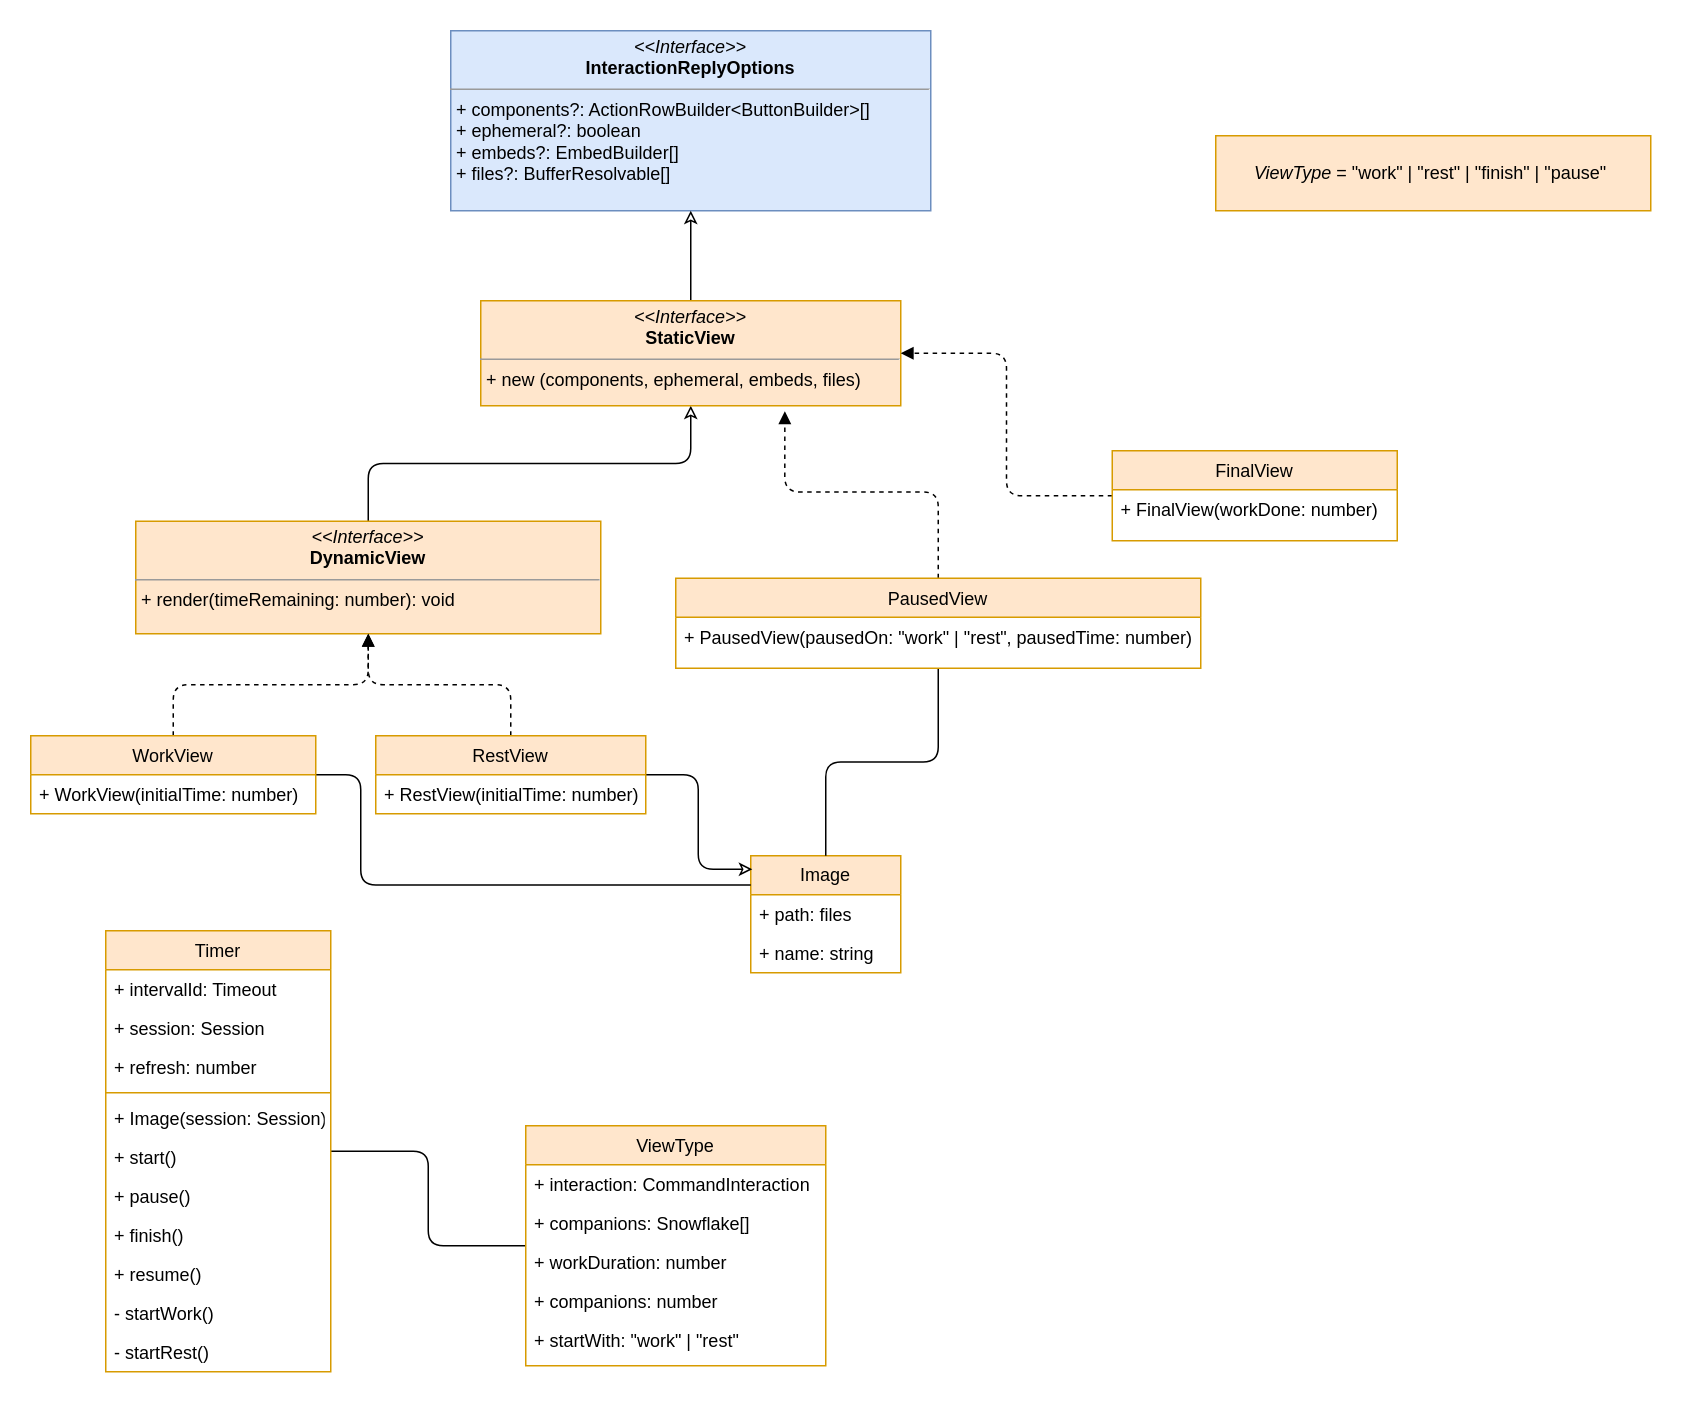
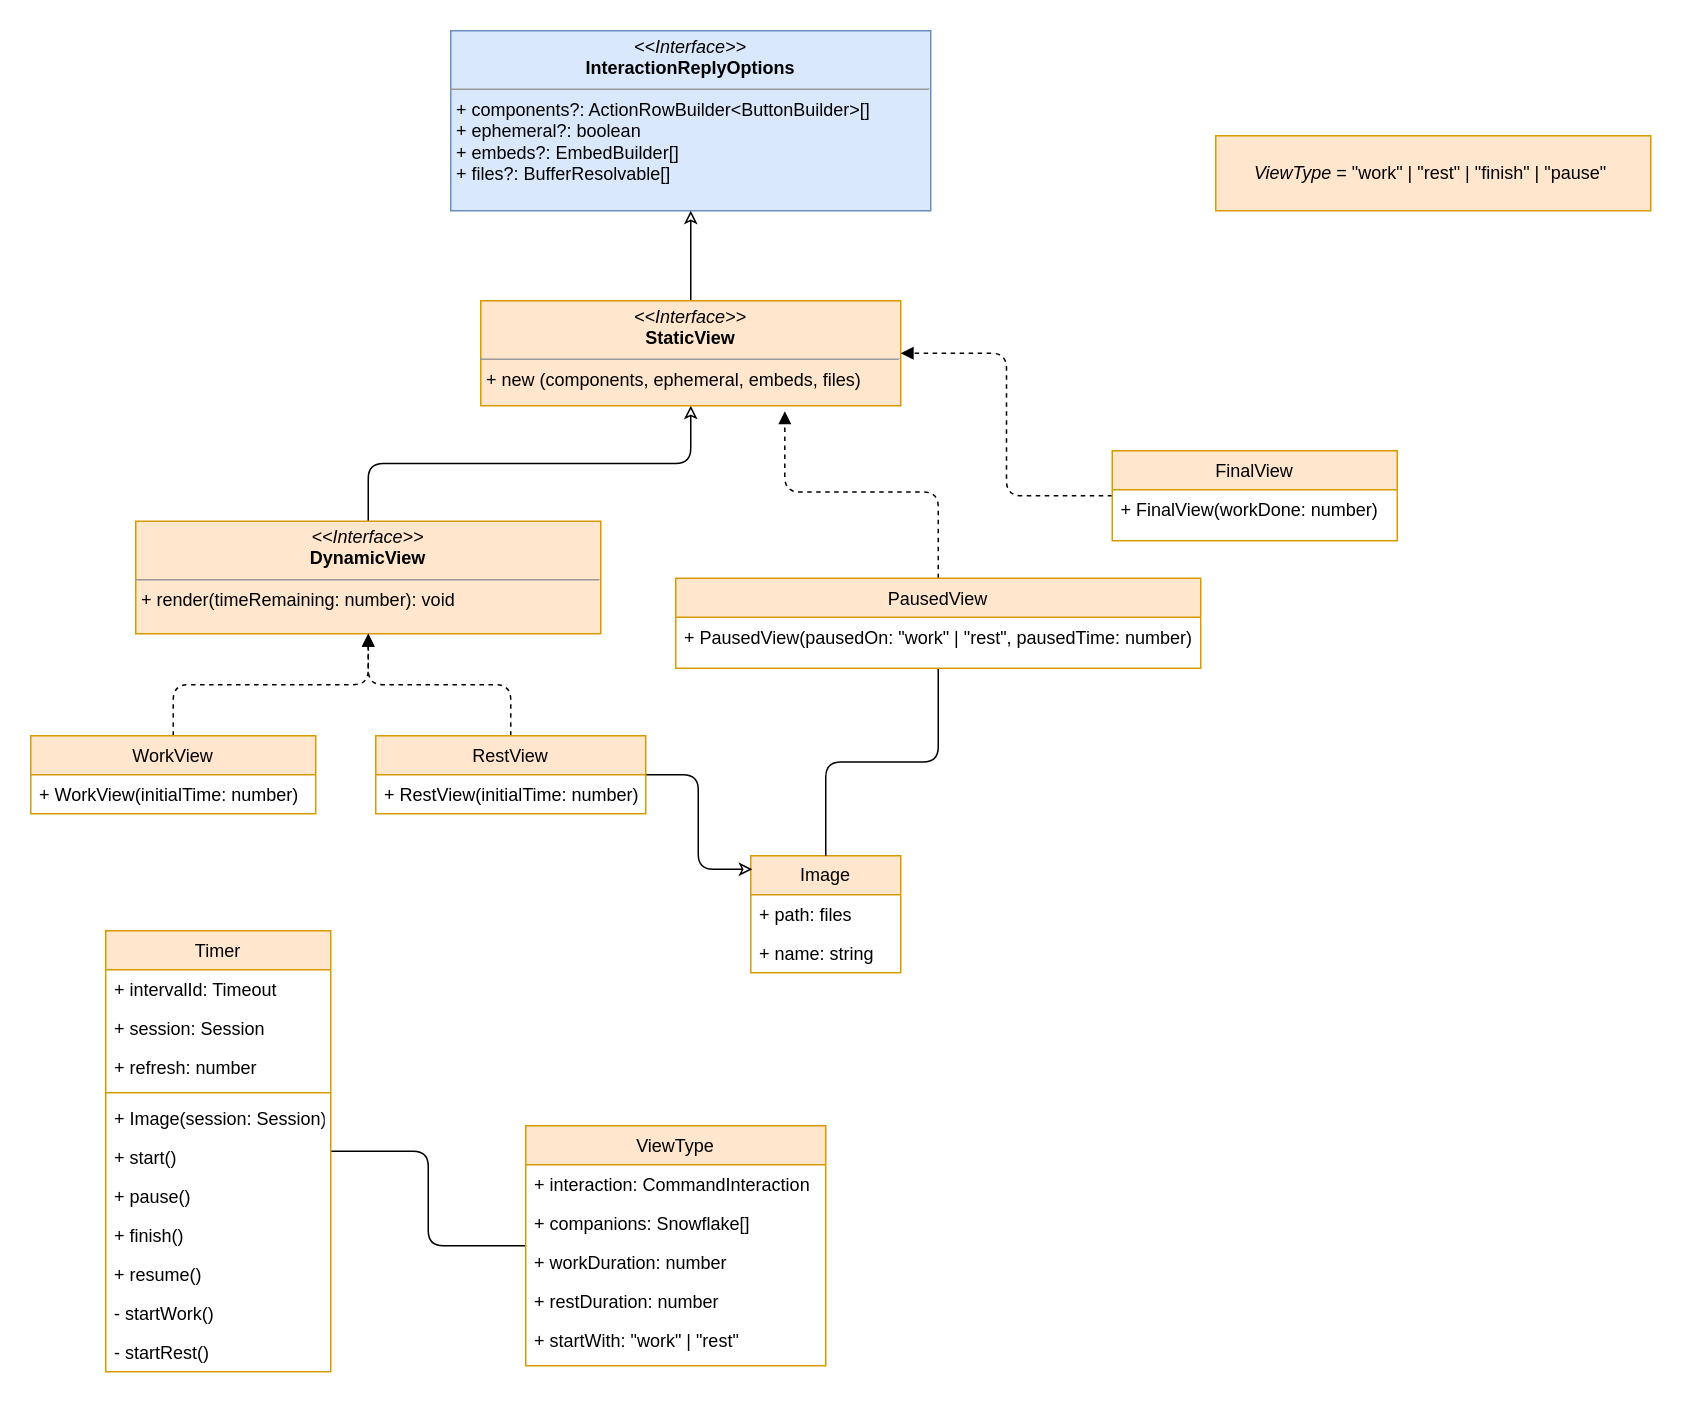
- <mxCell id="26" style="edgeStyle=orthogonalEdgeStyle;rounded=1;orthogonalLoop=1;jettySize=auto;html=1;entryX=0;entryY=0.25;entryDx=0;entryDy=0;endArrow=none;endFill=0;" edge="1" parent="1" source="27" target="18"><mxGeometry relative="1" as="geometry"><Array as="points"><mxPoint x="240" y="516" /><mxPoint x="240" y="590" /></Array></mxGeometry></mxCell>
- <mxCell id="44" value="+ companions: number" style="text;align=left;verticalAlign=top;spacingLeft=4;spacingRight=4;overflow=hidden;rotatable=0;points=[[0,0.5],[1,0.5]];portConstraint=eastwest;" parent="40" vertex="1"><mxGeometry y="104" width="200" height="26" as="geometry" /></mxCell>
+ <mxCell id="44" value="+ restDuration: number" style="text;align=left;verticalAlign=top;spacingLeft=4;spacingRight=4;overflow=hidden;rotatable=0;points=[[0,0.5],[1,0.5]];portConstraint=eastwest;" parent="40" vertex="1"><mxGeometry y="104" width="200" height="26" as="geometry" /></mxCell>
